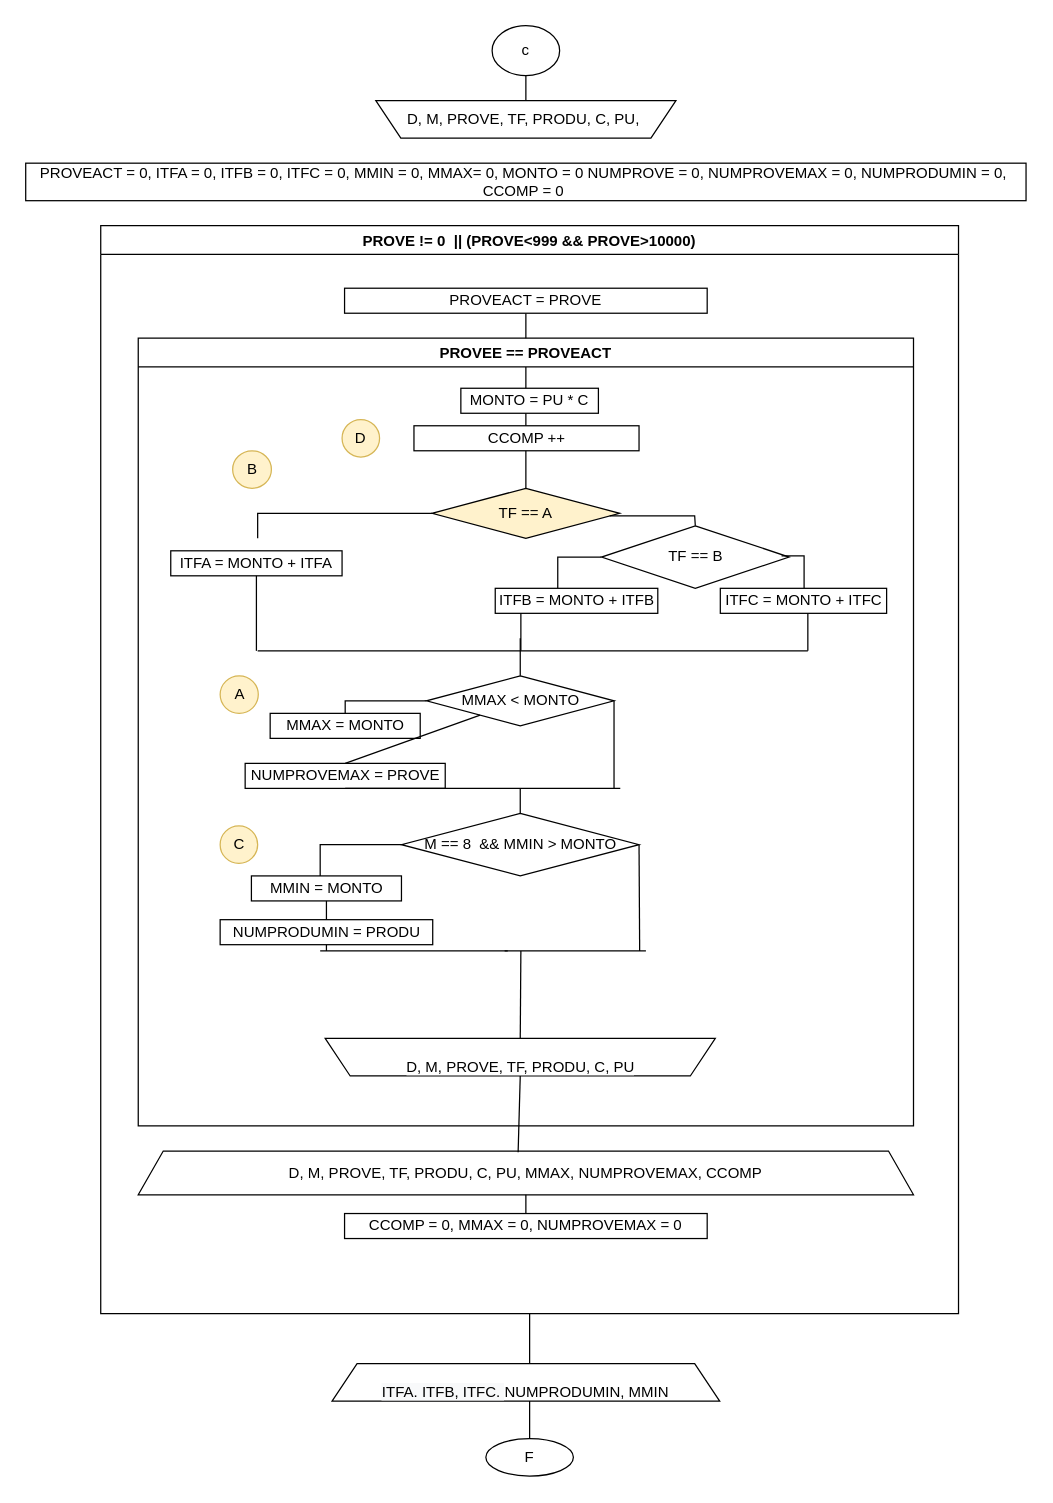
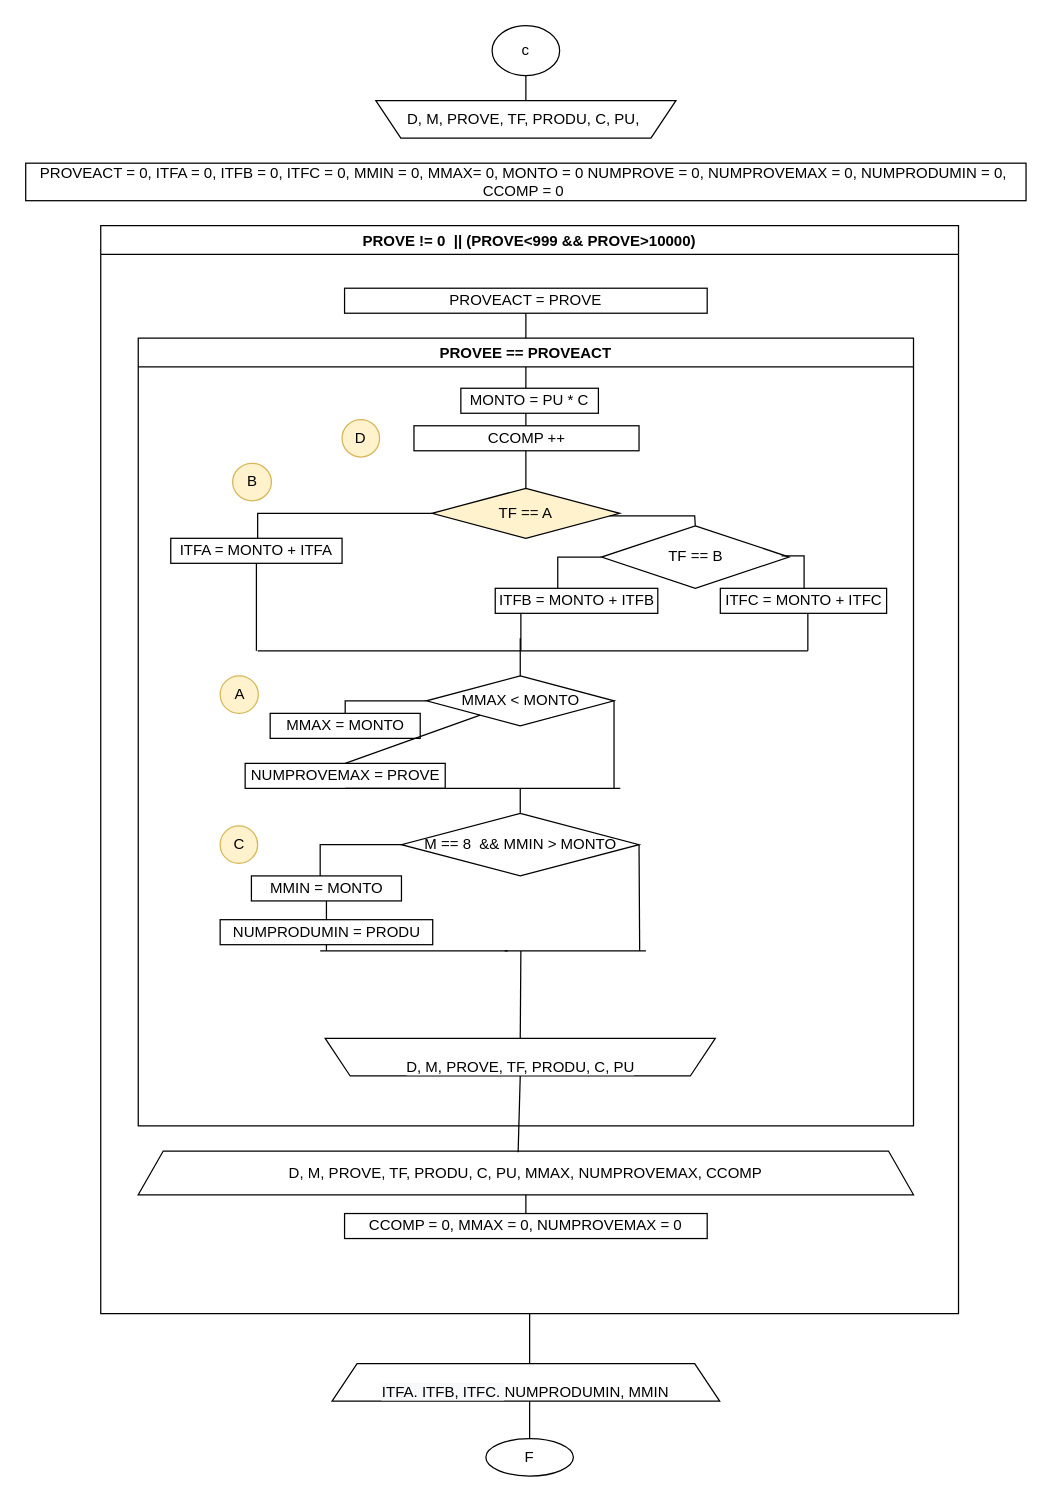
- <mxCell id="27" value="B" style="ellipse;whiteSpace=wrap;html=1;fillColor=#fff2cc;strokeColor=#d6b656;" parent="6" vertex="1"><mxGeometry x="75.5" y="90" width="31" height="30" as="geometry" /></mxCell>
+ <mxCell id="27" value="B" style="ellipse;whiteSpace=wrap;html=1;fillColor=#fff2cc;strokeColor=#d6b656;" parent="6" vertex="1"><mxGeometry x="75.5" y="100" width="31" height="30" as="geometry" /></mxCell>
- <mxCell id="9" value="ITFA = MONTO + ITFA" style="rounded=0;whiteSpace=wrap;html=1;" parent="6" vertex="1"><mxGeometry x="26" y="170" width="137" height="20" as="geometry" /></mxCell>
+ <mxCell id="9" value="ITFA = MONTO + ITFA" style="rounded=0;whiteSpace=wrap;html=1;" parent="6" vertex="1"><mxGeometry x="26" y="160" width="137" height="20" as="geometry" /></mxCell>
